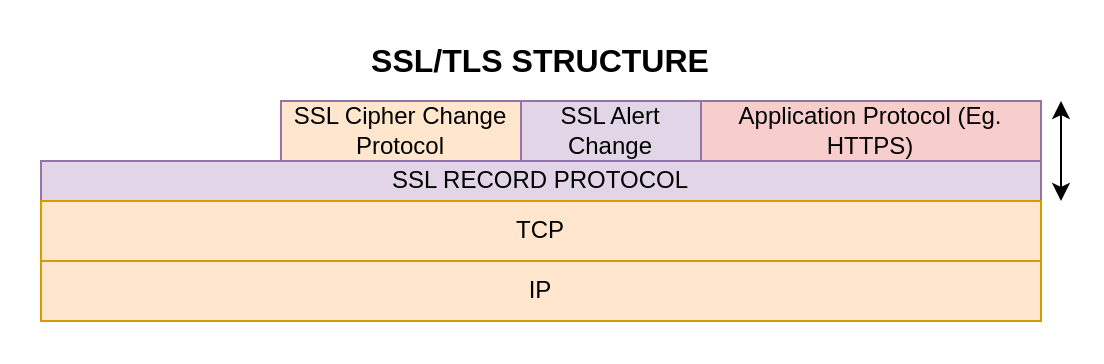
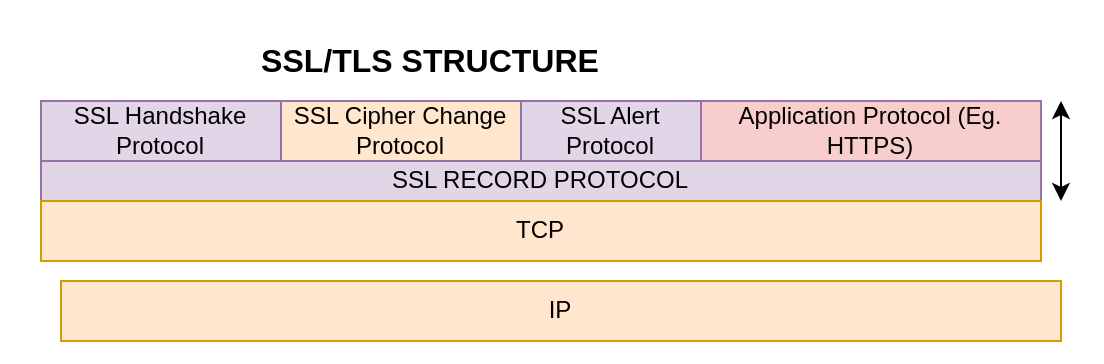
- <mxCell id="10" value="&lt;font style=&quot;font-size: 16px&quot;&gt;&lt;b&gt;SSL/TLS STRUCTURE&lt;br&gt;&lt;/b&gt;&lt;/font&gt;" style="text;html=1;strokeColor=none;fillColor=none;align=center;verticalAlign=middle;whiteSpace=wrap;rounded=0;" vertex="1" parent="1"><mxGeometry x="170" y="20" width="200" height="20" as="geometry" /></mxCell>
+ <mxCell id="10" value="&lt;font style=&quot;font-size: 16px&quot;&gt;&lt;b&gt;SSL/TLS STRUCTURE&lt;br&gt;&lt;/b&gt;&lt;/font&gt;" style="text;html=1;strokeColor=none;fillColor=none;align=center;verticalAlign=middle;whiteSpace=wrap;rounded=0;" vertex="1" parent="1"><mxGeometry x="115" y="20" width="200" height="20" as="geometry" /></mxCell>
+ <mxCell id="2" value="&lt;div&gt;SSL Handshake Protocol&lt;br&gt;&lt;/div&gt;" style="rounded=0;whiteSpace=wrap;html=1;fillColor=#e1d5e7;strokeColor=#9673a6;" vertex="1" parent="1"><mxGeometry x="20" y="50" width="120" height="30" as="geometry" /></mxCell>
- <mxCell id="4" value="SSL Alert Change" style="rounded=0;whiteSpace=wrap;html=1;fillColor=#e1d5e7;strokeColor=#9673a6;" vertex="1" parent="1"><mxGeometry x="260" y="50" width="90" height="30" as="geometry" /></mxCell>
+ <mxCell id="4" value="SSL Alert Protocol" style="rounded=0;whiteSpace=wrap;html=1;fillColor=#e1d5e7;strokeColor=#9673a6;" vertex="1" parent="1"><mxGeometry x="260" y="50" width="90" height="30" as="geometry" /></mxCell>
- <mxCell id="8" value="IP" style="rounded=0;whiteSpace=wrap;html=1;fillColor=#ffe6cc;strokeColor=#d79b00;" vertex="1" parent="1"><mxGeometry x="20" y="130" width="500" height="30" as="geometry" /></mxCell>
+ <mxCell id="8" value="IP" style="rounded=0;whiteSpace=wrap;html=1;fillColor=#ffe6cc;strokeColor=#d79b00;" vertex="1" parent="1"><mxGeometry x="30" y="140" width="500" height="30" as="geometry" /></mxCell>
